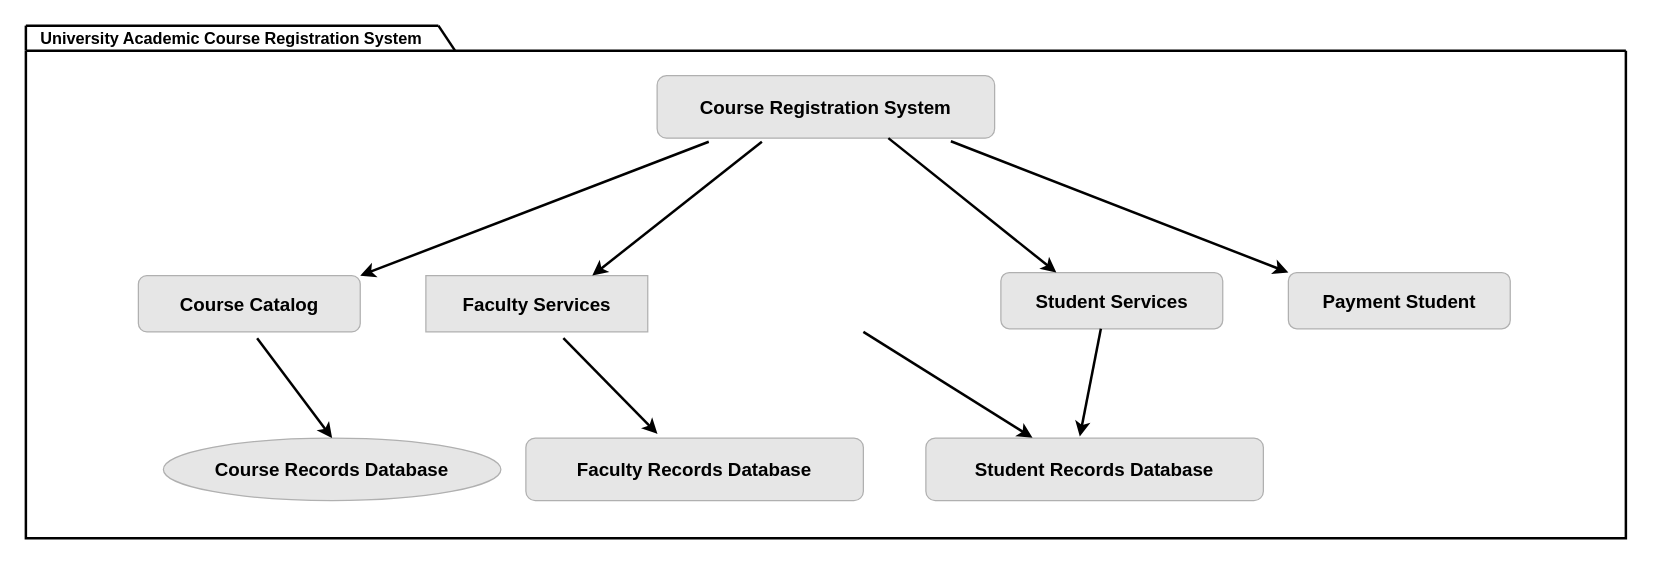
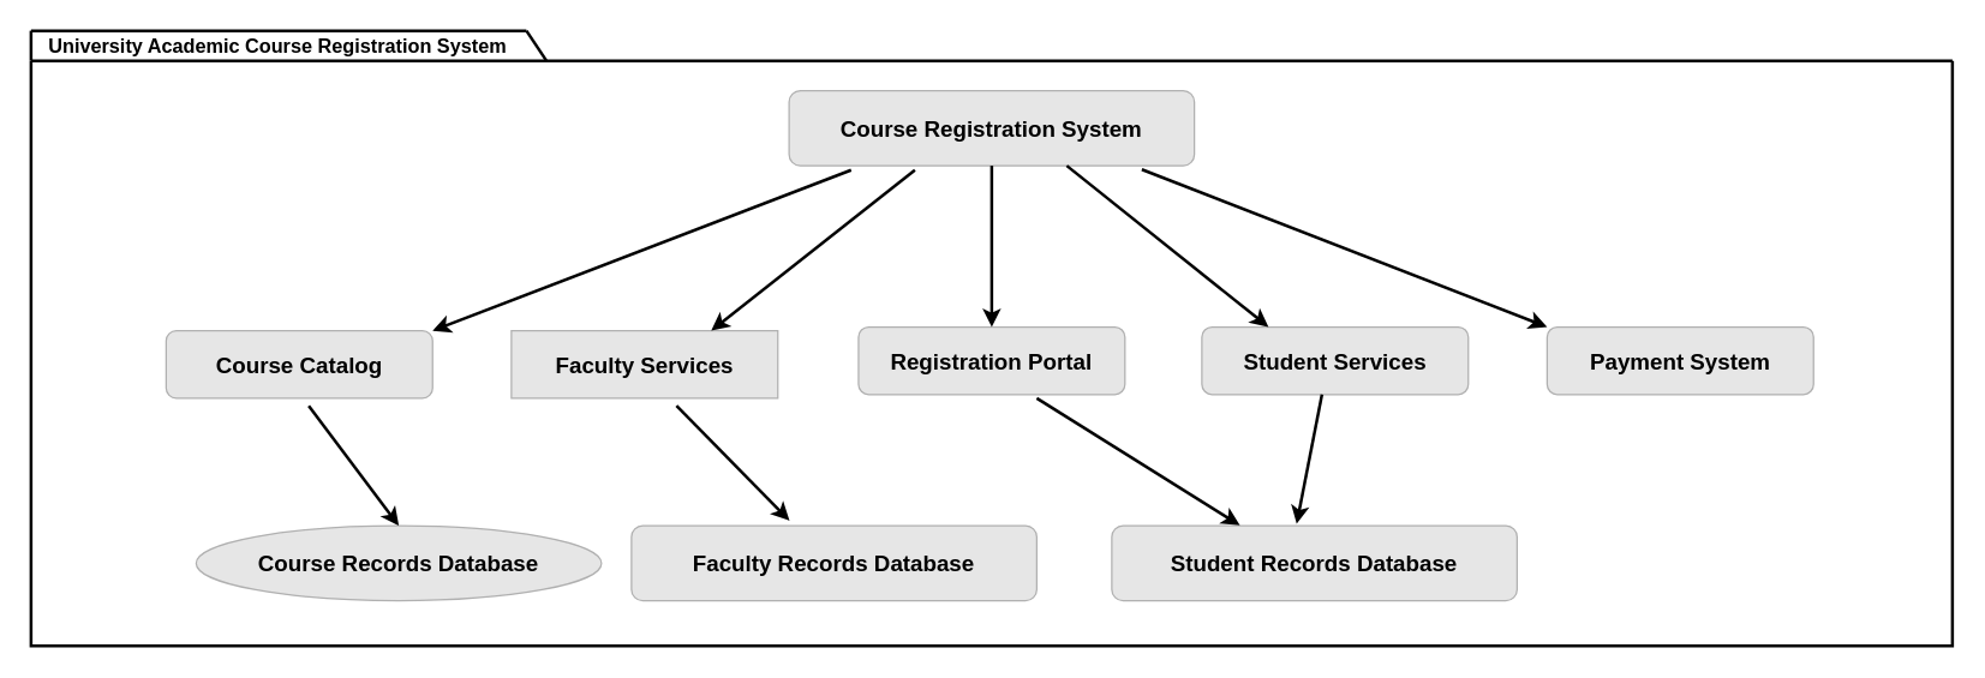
+ <mxCell id="14" value="" style="endArrow=classic;html=1;strokeColor=#000000;strokeWidth=2;fontSize=15;fontColor=#000000;exitX=0.5;exitY=1;exitDx=0;exitDy=0;entryX=0.5;entryY=0;entryDx=0;entryDy=0;" edge="1" parent="2" source="3" target="4"><mxGeometry width="50" height="50" relative="1" as="geometry"><mxPoint x="620" y="270" as="sourcePoint" /><mxPoint x="670" y="220" as="targetPoint" /></mxGeometry></mxCell>
+ <mxCell id="4" value="Registration Portal" style="rounded=1;whiteSpace=wrap;html=1;strokeColor=#B0B0B0;strokeWidth=1;fontSize=15;fontColor=#000000;fillColor=#E6E6E6;fontStyle=1;verticalAlign=middle;" vertex="1" parent="2"><mxGeometry x="551.25" y="177.5" width="177.5" height="45" as="geometry" /></mxCell>
- <mxCell id="7" value="Payment Student" style="rounded=1;whiteSpace=wrap;html=1;strokeColor=#B0B0B0;strokeWidth=1;fontSize=15;fontColor=#000000;fillColor=#E6E6E6;fontStyle=1;verticalAlign=middle;" vertex="1" parent="2"><mxGeometry x="1010" y="177.5" width="177.5" height="45" as="geometry" /></mxCell>
+ <mxCell id="7" value="Payment System" style="rounded=1;whiteSpace=wrap;html=1;strokeColor=#B0B0B0;strokeWidth=1;fontSize=15;fontColor=#000000;fillColor=#E6E6E6;fontStyle=1;verticalAlign=middle;" vertex="1" parent="2"><mxGeometry x="1010" y="177.5" width="177.5" height="45" as="geometry" /></mxCell>
